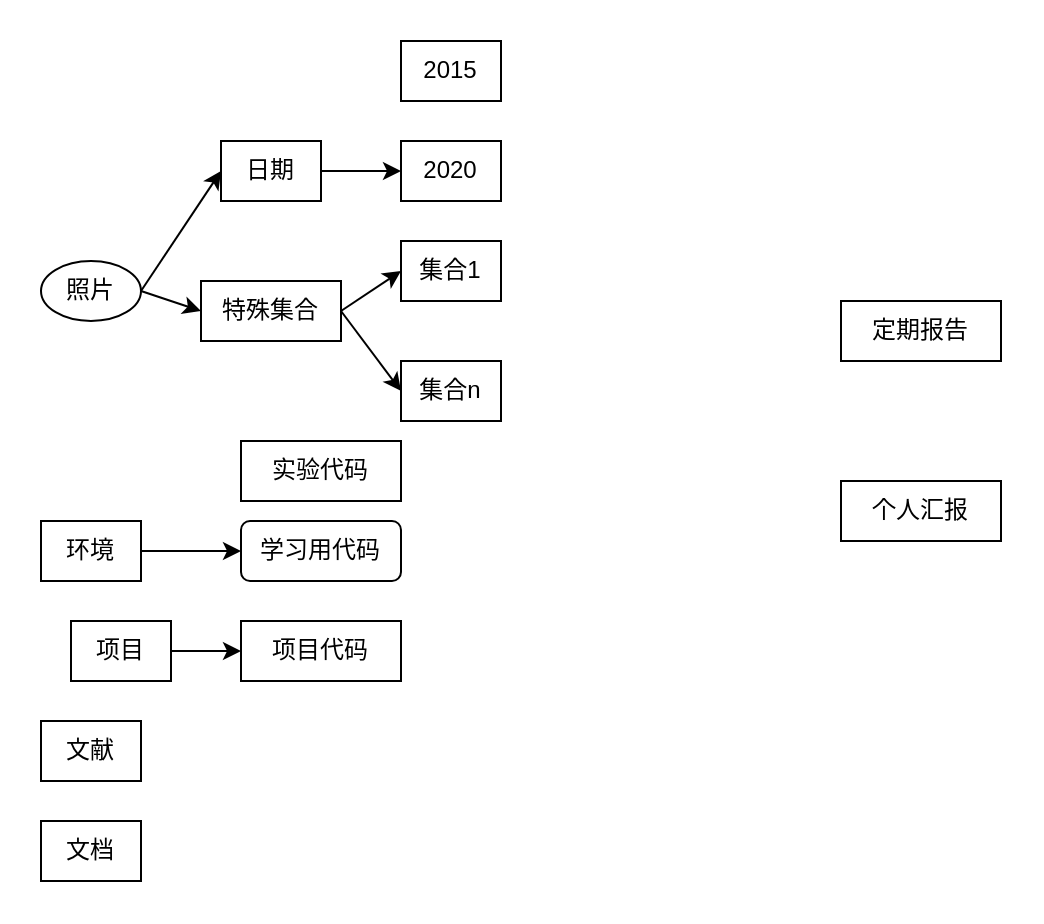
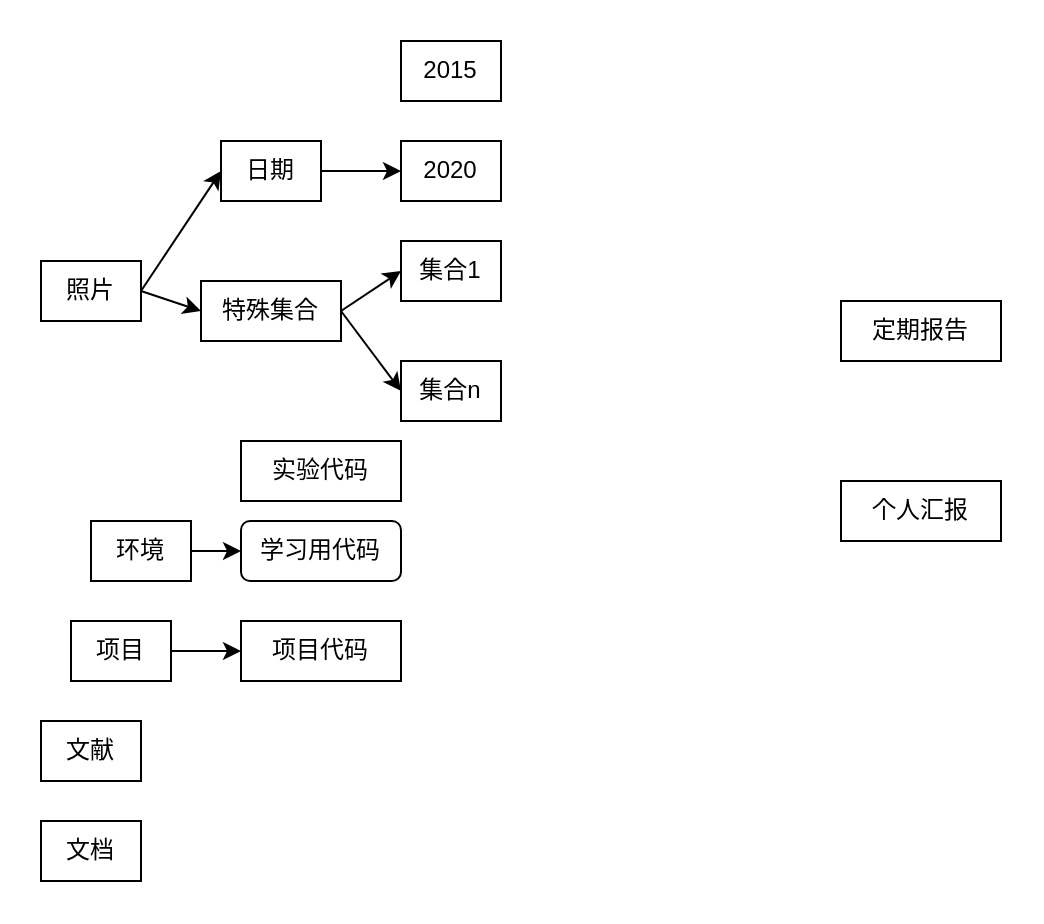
- <mxCell id="2" value="照片" style="ellipse;whiteSpace=wrap;html=1;" parent="1" vertex="1"><mxGeometry x="20" y="130" width="50" height="30" as="geometry" /></mxCell>
+ <mxCell id="2" value="照片" style="rounded=0;whiteSpace=wrap;html=1;" parent="1" vertex="1"><mxGeometry x="20" y="130" width="50" height="30" as="geometry" /></mxCell>
- <mxCell id="16" value="环境" style="rounded=0;whiteSpace=wrap;html=1;" parent="1" vertex="1"><mxGeometry x="20" y="260" width="50" height="30" as="geometry" /></mxCell>
+ <mxCell id="16" value="环境" style="rounded=0;whiteSpace=wrap;html=1;" parent="1" vertex="1"><mxGeometry x="45" y="260" width="50" height="30" as="geometry" /></mxCell>
